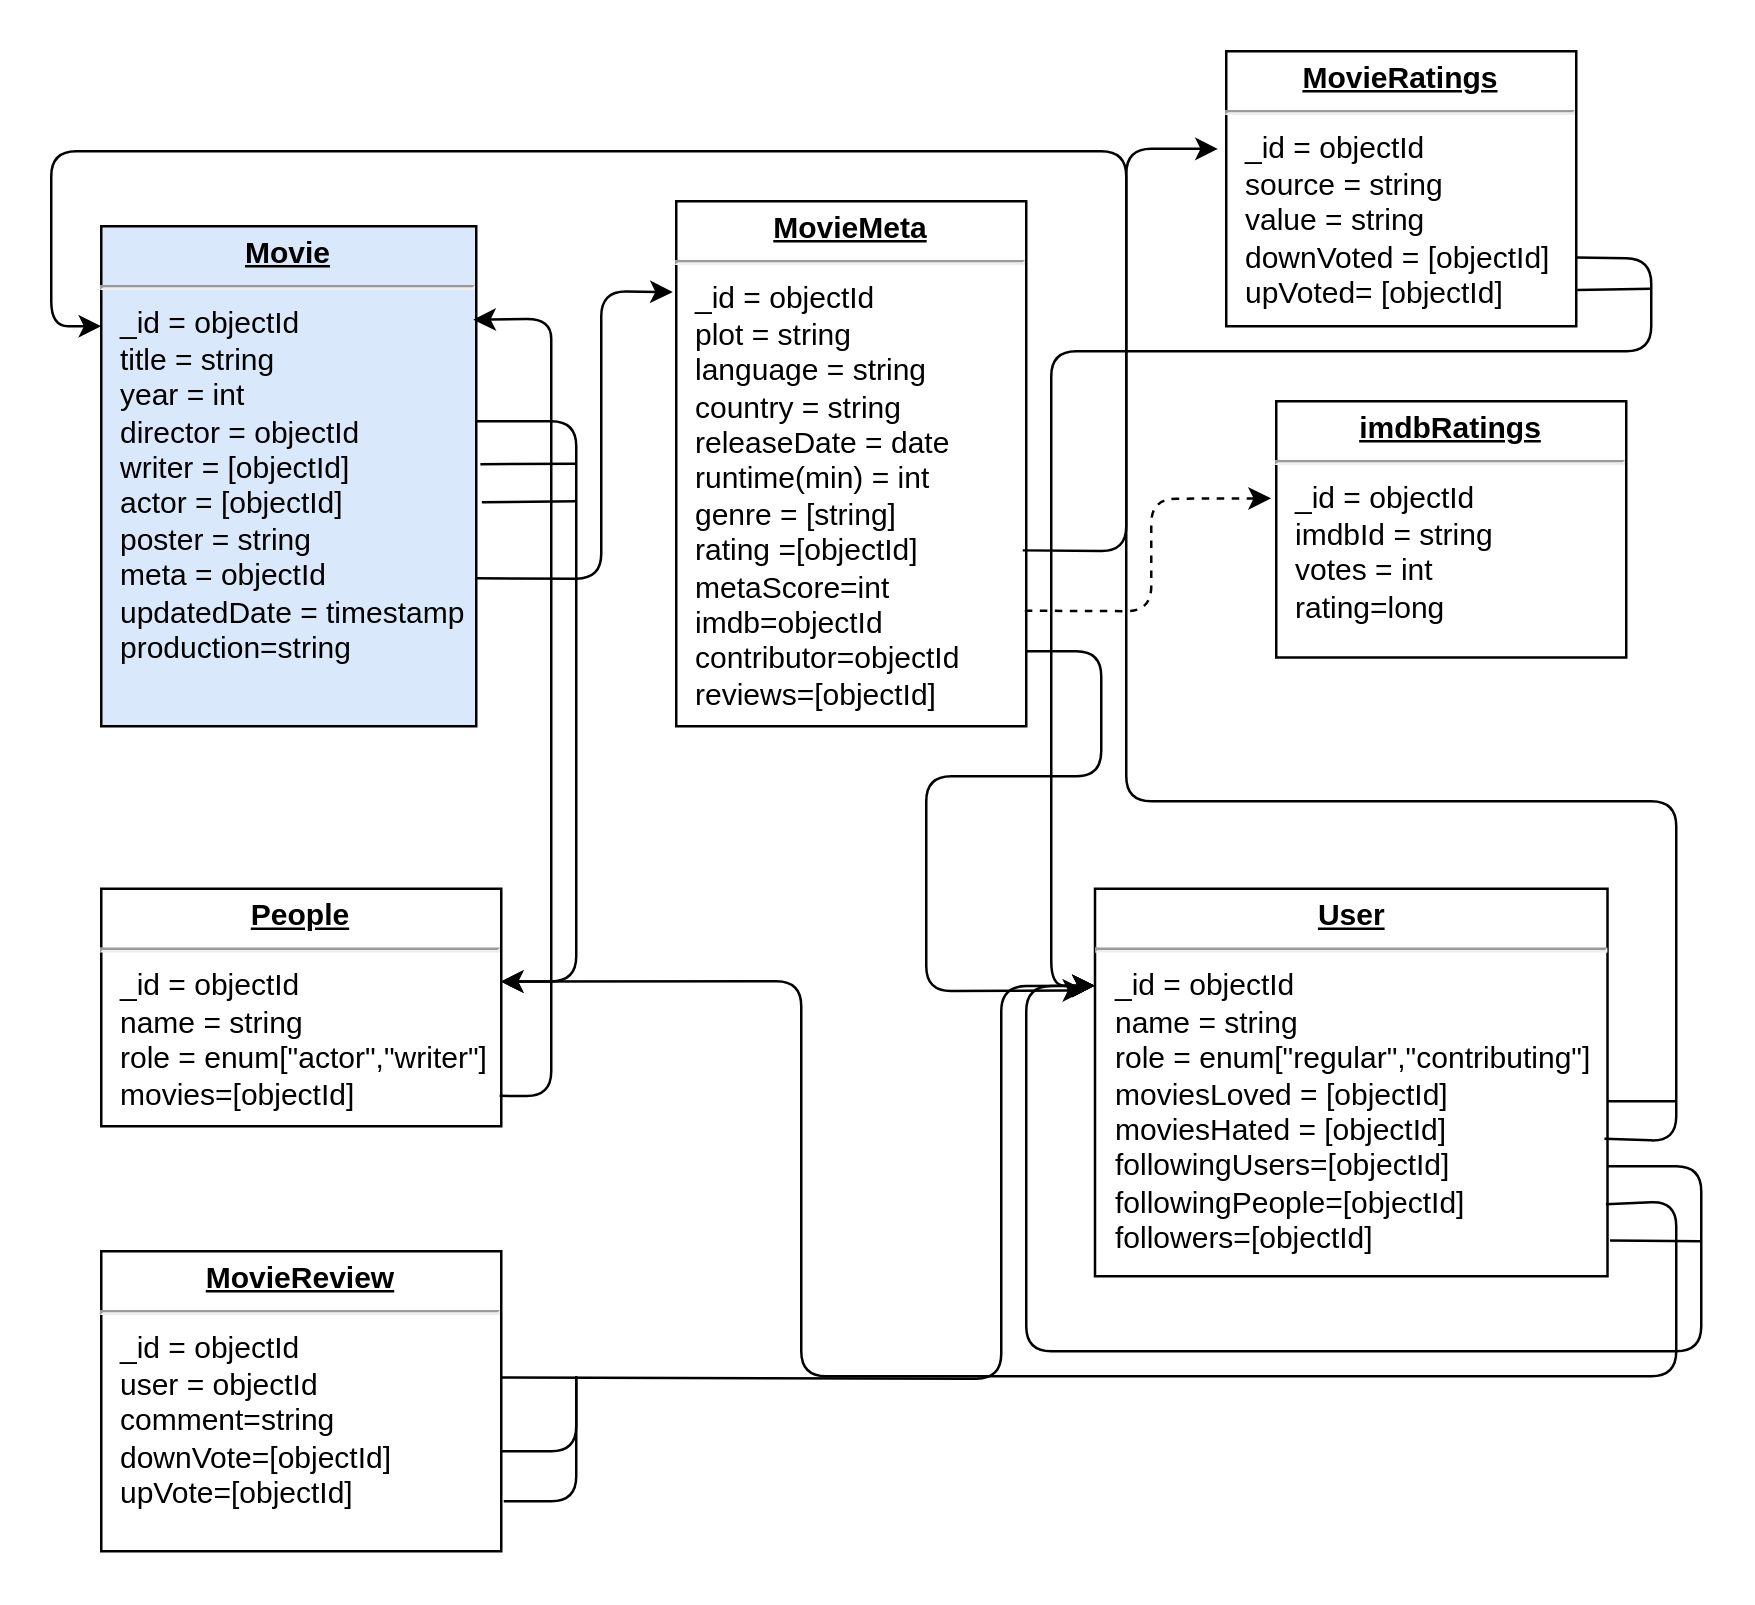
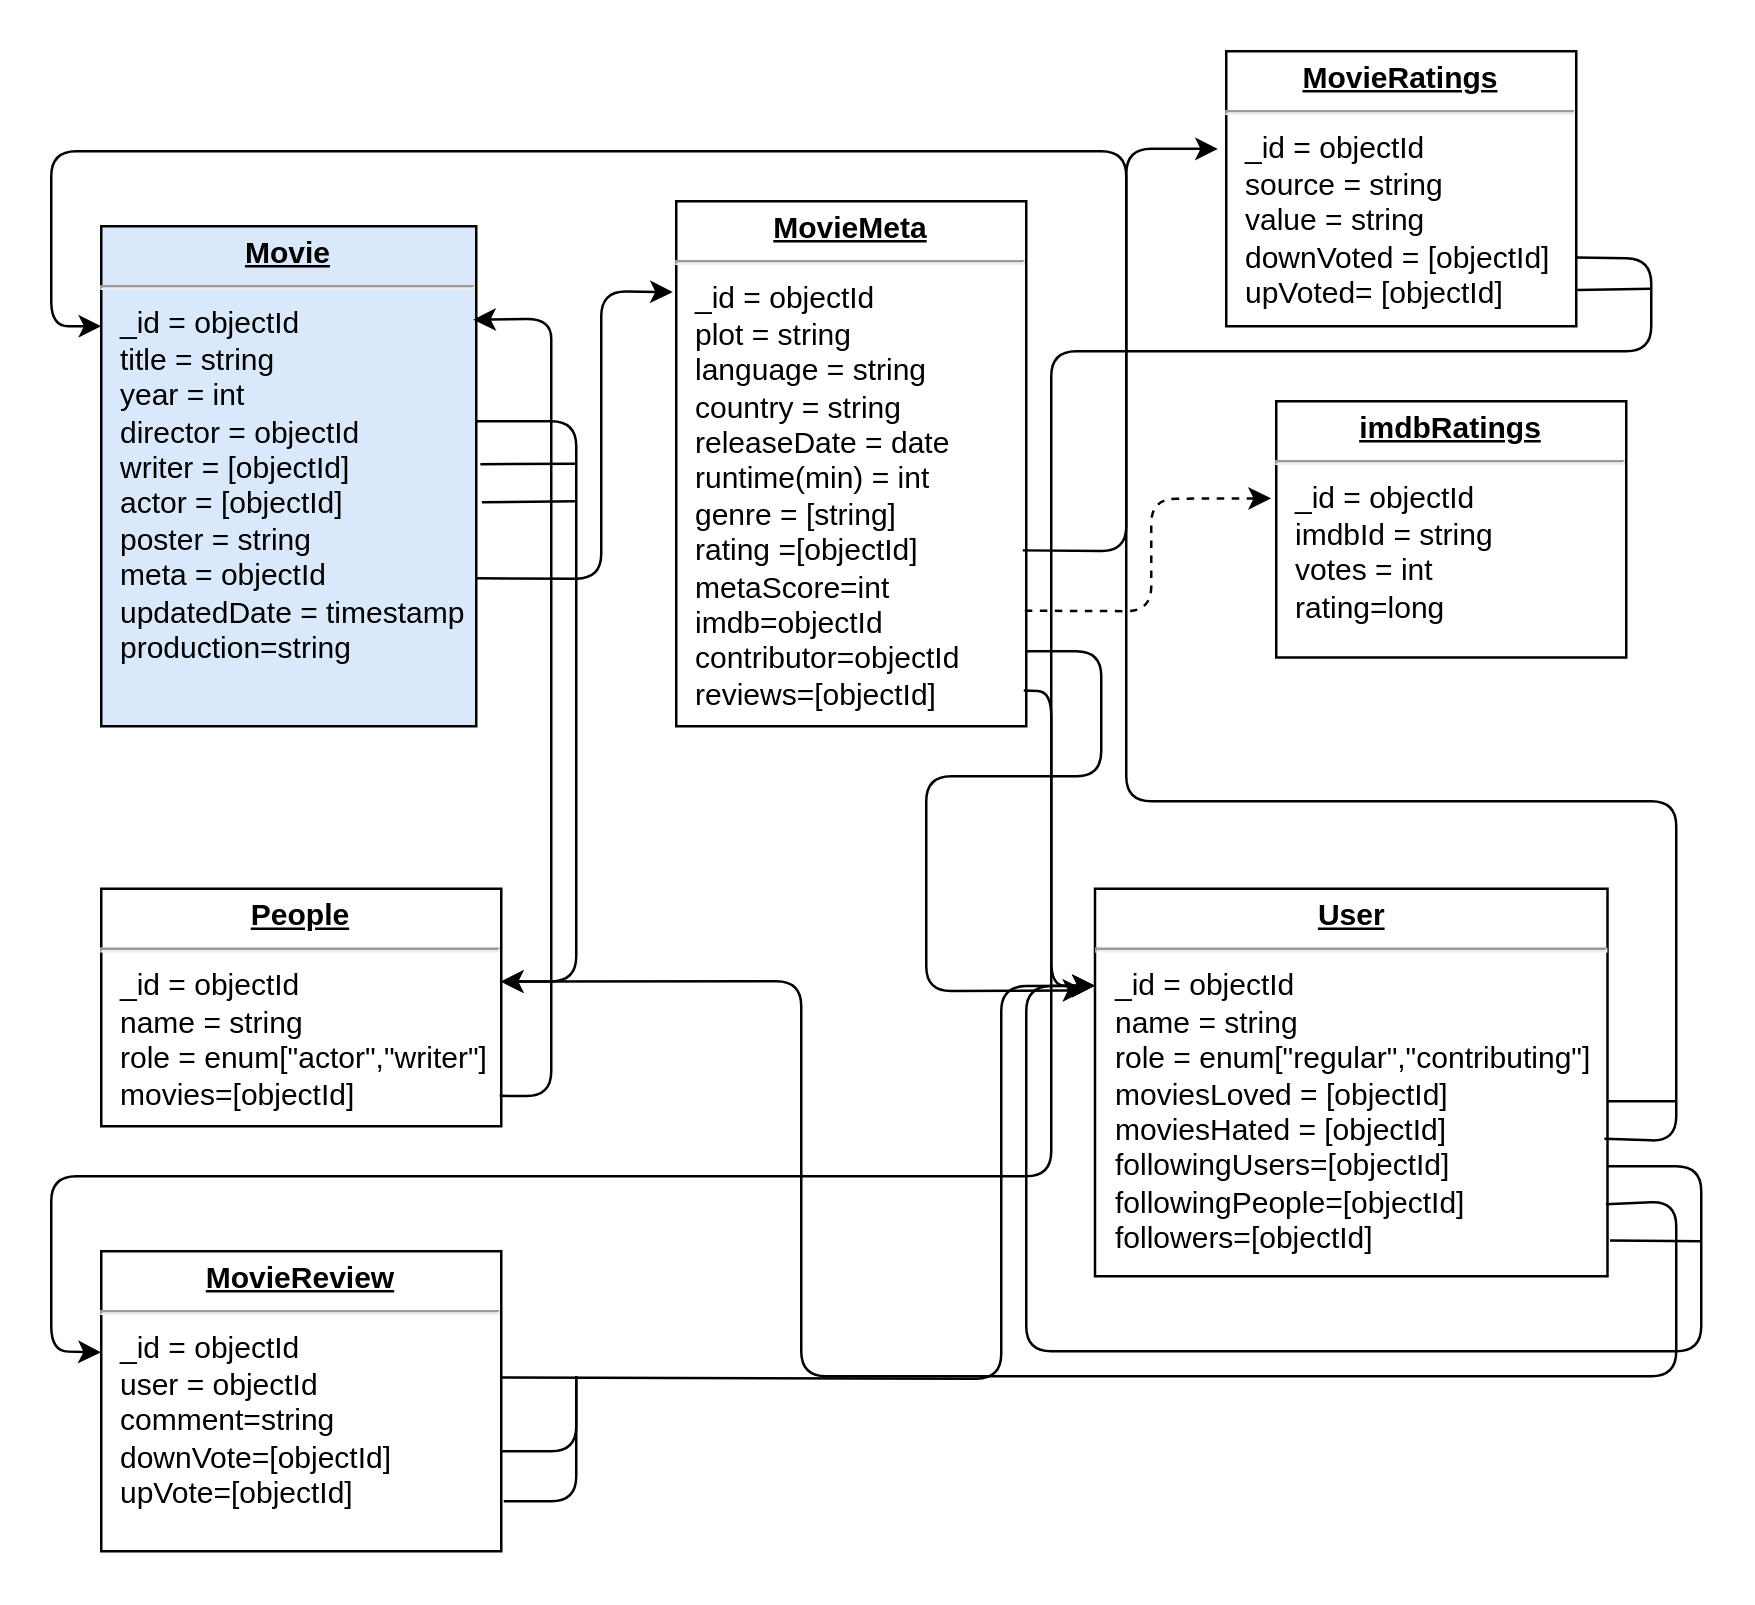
+ <mxCell id="22" value="" style="endArrow=classic;html=1;entryX=-0.001;entryY=0.337;entryDx=0;entryDy=0;entryPerimeter=0;exitX=0.993;exitY=0.932;exitDx=0;exitDy=0;exitPerimeter=0;" edge="1" parent="1" source="4" target="21"><mxGeometry width="50" height="50" relative="1" as="geometry"><mxPoint x="10" y="520" as="sourcePoint" /><mxPoint x="60" y="470" as="targetPoint" /><Array as="points"><mxPoint x="420" y="276" /><mxPoint x="420" y="470" /><mxPoint x="220" y="470" /><mxPoint x="210" y="470" /><mxPoint x="20" y="470" /><mxPoint x="20" y="540" /></Array></mxGeometry></mxCell>
